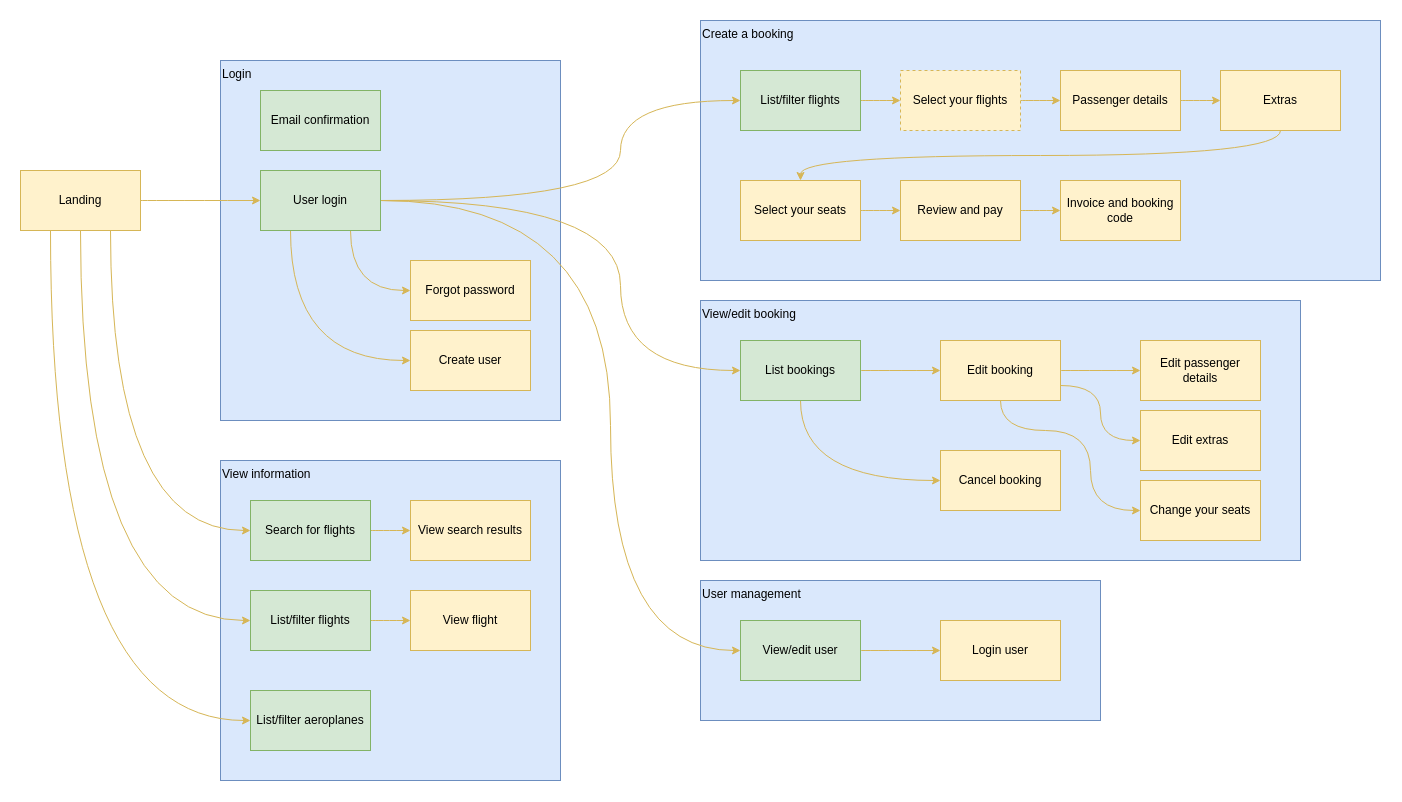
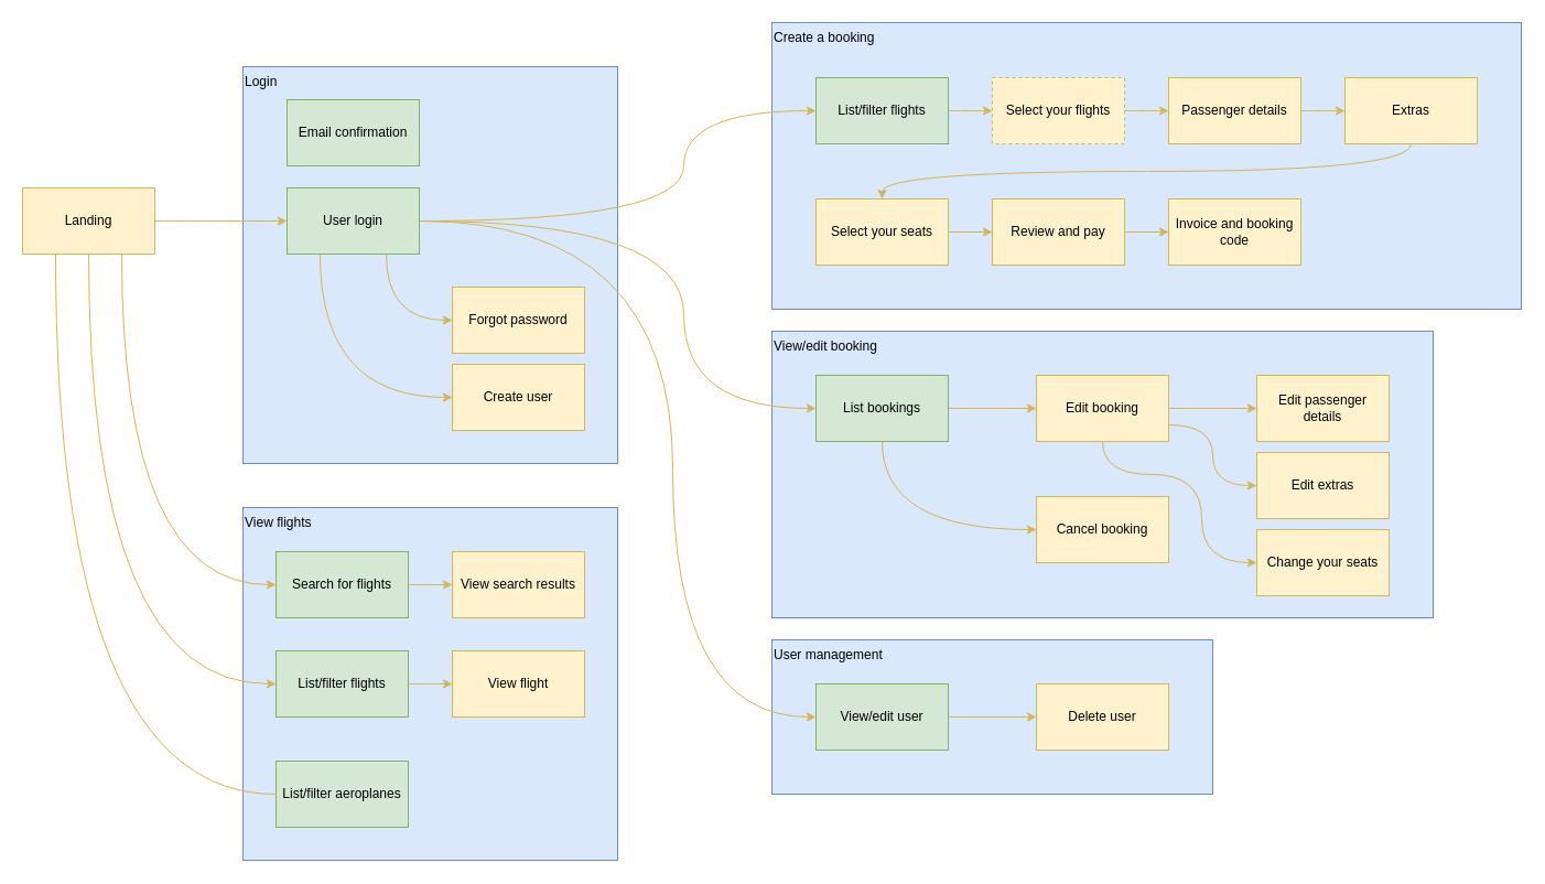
- <mxCell id="21" value="View information" style="rounded=0;whiteSpace=wrap;html=1;verticalAlign=top;fillColor=#dae8fc;strokeColor=#6c8ebf;align=left;" parent="1" vertex="1"><mxGeometry x="220" y="460" width="340" height="320" as="geometry" /></mxCell>
+ <mxCell id="21" value="View flights" style="rounded=0;whiteSpace=wrap;html=1;verticalAlign=top;fillColor=#dae8fc;strokeColor=#6c8ebf;align=left;" parent="1" vertex="1"><mxGeometry x="220" y="460" width="340" height="320" as="geometry" /></mxCell>
- <mxCell id="38" style="edgeStyle=orthogonalEdgeStyle;curved=1;rounded=0;orthogonalLoop=1;jettySize=auto;html=1;entryX=0;entryY=0.5;entryDx=0;entryDy=0;exitX=0.25;exitY=1;exitDx=0;exitDy=0;fillColor=#fff2cc;strokeColor=#d6b656;" parent="1" source="7" target="35" edge="1"><mxGeometry relative="1" as="geometry"><mxPoint x="490" y="130" as="sourcePoint" /><mxPoint x="650" y="690" as="targetPoint" /></mxGeometry></mxCell>
+ <mxCell id="38" style="edgeStyle=orthogonalEdgeStyle;curved=1;rounded=0;orthogonalLoop=1;jettySize=auto;html=1;entryX=0;entryY=0.5;entryDx=0;entryDy=0;exitX=0.25;exitY=1;exitDx=0;exitDy=0;fillColor=#fff2cc;strokeColor=#d6b656;endArrow=none;" parent="1" source="7" target="35" edge="1"><mxGeometry relative="1" as="geometry"><mxPoint x="490" y="130" as="sourcePoint" /><mxPoint x="650" y="690" as="targetPoint" /></mxGeometry></mxCell>
- <mxCell id="42" value="Login user" style="rounded=0;whiteSpace=wrap;html=1;fillColor=#fff2cc;strokeColor=#d6b656;" parent="1" vertex="1"><mxGeometry x="940" y="620" width="120" height="60" as="geometry" /></mxCell>
+ <mxCell id="42" value="Delete user" style="rounded=0;whiteSpace=wrap;html=1;fillColor=#fff2cc;strokeColor=#d6b656;" parent="1" vertex="1"><mxGeometry x="940" y="620" width="120" height="60" as="geometry" /></mxCell>
